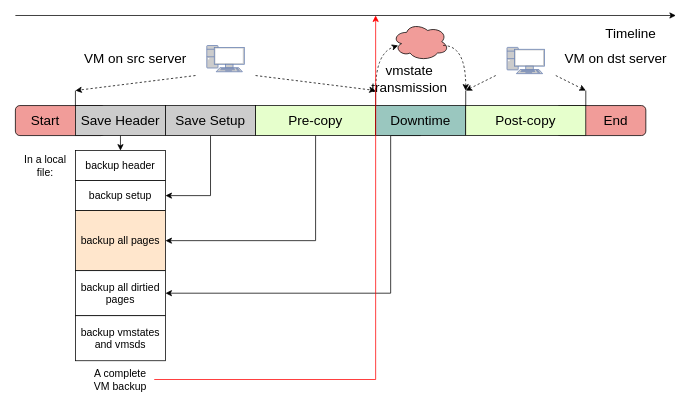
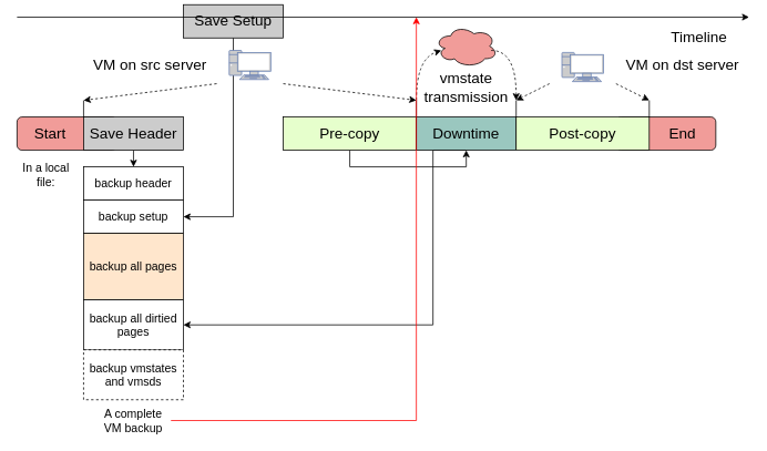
- <mxCell id="32" value="vmstate transmission" style="text;html=1;strokeColor=none;fillColor=none;align=center;verticalAlign=middle;whiteSpace=wrap;rounded=0;fontSize=18;" parent="1" vertex="1"><mxGeometry x="515" y="90" width="60" height="30" as="geometry" /></mxCell>
+ <mxCell id="32" value="vmstate transmission" style="text;html=1;strokeColor=none;fillColor=none;align=center;verticalAlign=middle;whiteSpace=wrap;rounded=0;fontSize=18;" parent="1" vertex="1"><mxGeometry x="530" y="90" width="60" height="30" as="geometry" /></mxCell>
- <mxCell id="8" value="Save Setup" style="rounded=0;whiteSpace=wrap;html=1;fontSize=18;fillColor=#CCCCCC;" parent="1" vertex="1"><mxGeometry x="220" y="140" width="120" height="40" as="geometry" /></mxCell>
+ <mxCell id="8" value="Save Setup" style="rounded=0;whiteSpace=wrap;html=1;fontSize=18;fillColor=#CCCCCC;" parent="1" vertex="1"><mxGeometry x="220" y="5" width="120" height="40" as="geometry" /></mxCell>
- <mxCell id="37" value="In a local file:" style="text;html=1;strokeColor=none;fillColor=none;align=center;verticalAlign=middle;whiteSpace=wrap;rounded=0;fontSize=14;" vertex="1" parent="1"><mxGeometry x="30" y="205" width="60" height="30" as="geometry" /></mxCell>
+ <mxCell id="37" value="In a local file:" style="text;html=1;strokeColor=none;fillColor=none;align=center;verticalAlign=middle;whiteSpace=wrap;rounded=0;fontSize=14;" vertex="1" parent="1"><mxGeometry x="25" y="195" width="60" height="30" as="geometry" /></mxCell>
- <mxCell id="10" style="edgeStyle=orthogonalEdgeStyle;rounded=0;orthogonalLoop=1;jettySize=auto;html=1;exitX=0.5;exitY=1;exitDx=0;exitDy=0;entryX=1;entryY=0.5;entryDx=0;entryDy=0;fontSize=14;strokeColor=#000000;" parent="1" source="11" target="35" edge="1"><mxGeometry relative="1" as="geometry"><mxPoint x="420" y="200" as="targetPoint" /></mxGeometry></mxCell>
+ <mxCell id="10" style="edgeStyle=orthogonalEdgeStyle;rounded=0;orthogonalLoop=1;jettySize=auto;html=1;exitX=0.5;exitY=1;exitDx=0;exitDy=0;fontSize=14;strokeColor=#000000;" parent="1" source="11" target="13" edge="1"><mxGeometry relative="1" as="geometry"><mxPoint x="420" y="200" as="targetPoint" /></mxGeometry></mxCell>
- <mxCell id="38" value="backup vmstates and vmsds" style="rounded=0;whiteSpace=wrap;html=1;fontSize=14;" vertex="1" parent="1"><mxGeometry x="100" y="420" width="120" height="60" as="geometry" /></mxCell>
+ <mxCell id="38" value="backup vmstates and vmsds" style="rounded=0;whiteSpace=wrap;html=1;fontSize=14;dashed=1;" vertex="1" parent="1"><mxGeometry x="100" y="420" width="120" height="60" as="geometry" /></mxCell>
